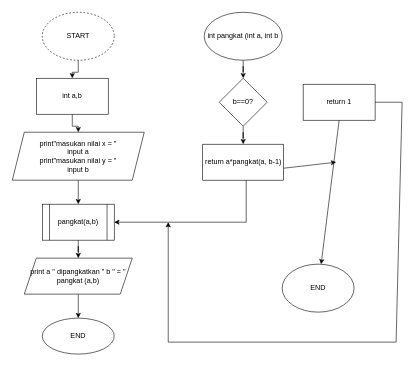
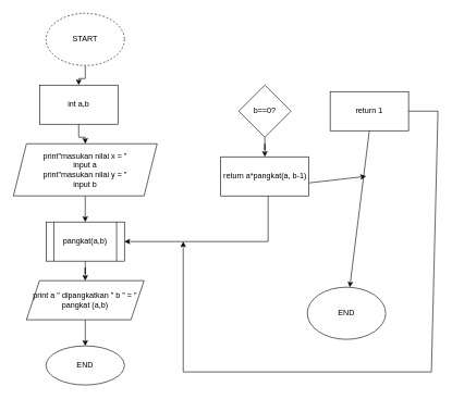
- <mxCell id="14" value="int pangkat (int a, int b" style="ellipse;whiteSpace=wrap;html=1;" vertex="1" parent="1"><mxGeometry x="340" y="20" width="130" height="80" as="geometry" /></mxCell>
- <mxCell id="13" value="" style="edgeStyle=orthogonalEdgeStyle;rounded=0;orthogonalLoop=1;jettySize=auto;html=1;" edge="1" parent="1" source="14" target="16"><mxGeometry relative="1" as="geometry" /></mxCell>
